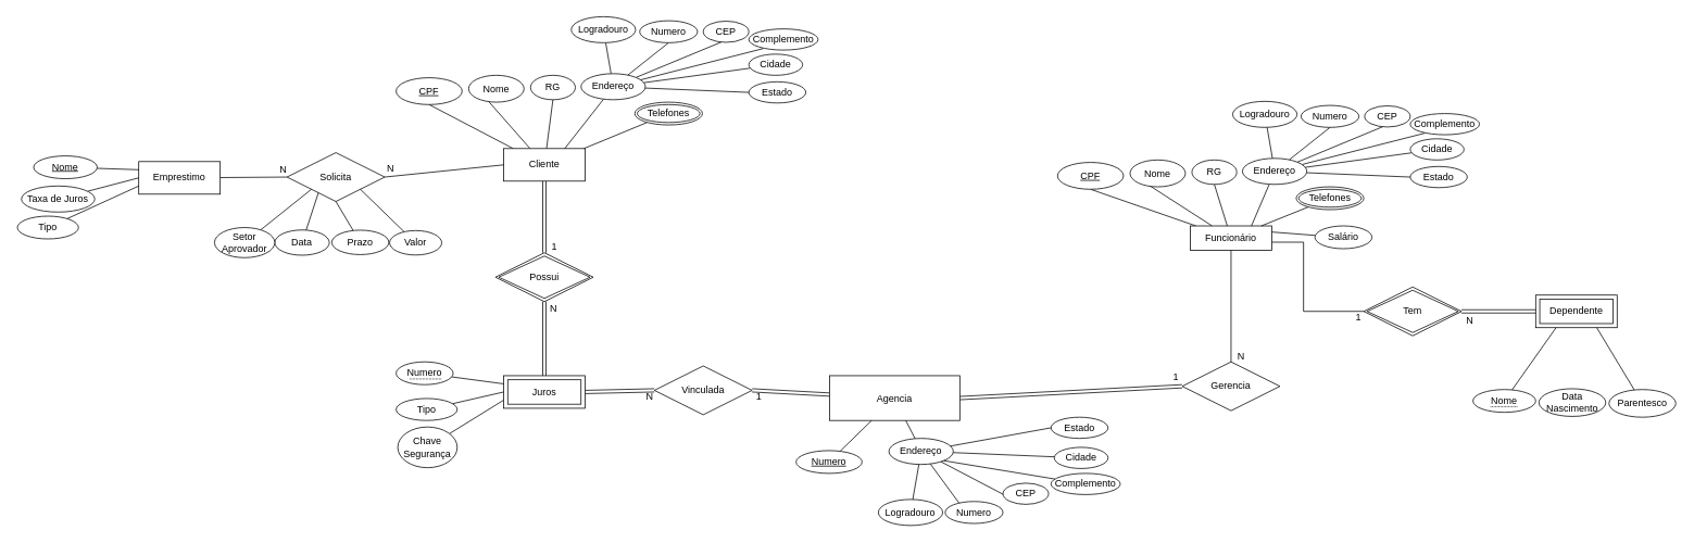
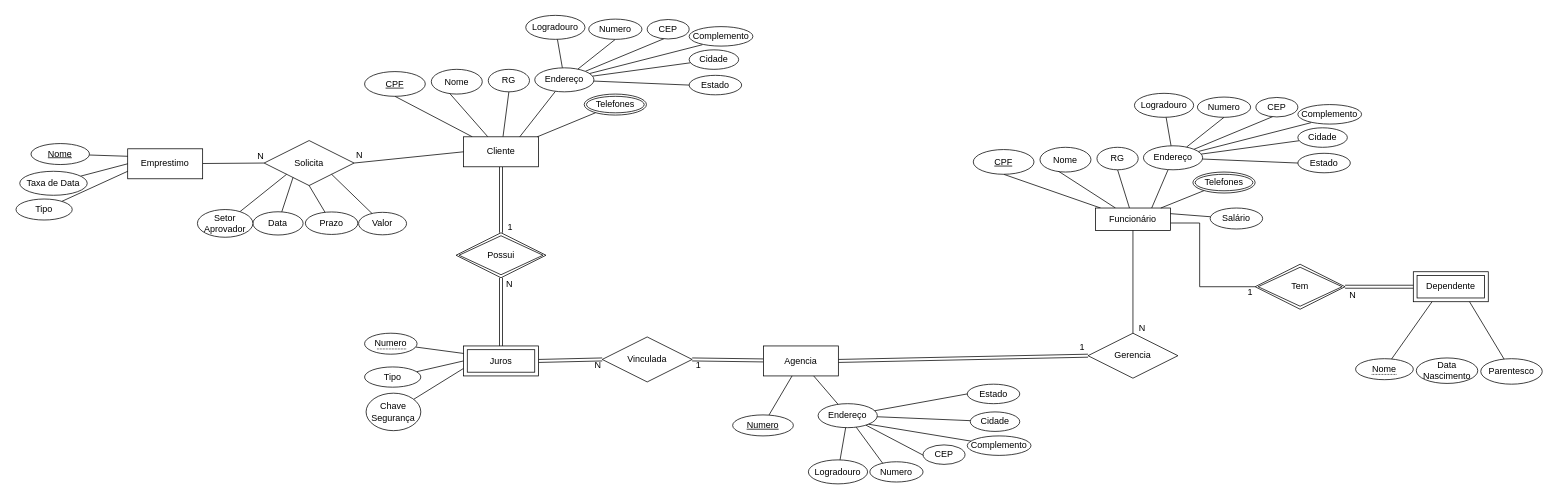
- <mxCell id="100" value="Taxa de Juros" style="ellipse;whiteSpace=wrap;html=1;align=center;" parent="1" vertex="1"><mxGeometry x="25" y="228" width="90" height="32" as="geometry" /></mxCell>
+ <mxCell id="100" value="Taxa de Data" style="ellipse;whiteSpace=wrap;html=1;align=center;" parent="1" vertex="1"><mxGeometry x="25" y="228" width="90" height="32" as="geometry" /></mxCell>
- <mxCell id="34" value="Agencia" style="whiteSpace=wrap;html=1;align=center;" parent="1" vertex="1"><mxGeometry x="1017" y="461" width="160" height="55" as="geometry" /></mxCell>
+ <mxCell id="34" value="Agencia" style="whiteSpace=wrap;html=1;align=center;" parent="1" vertex="1"><mxGeometry x="1017" y="461" width="100" height="40" as="geometry" /></mxCell>
